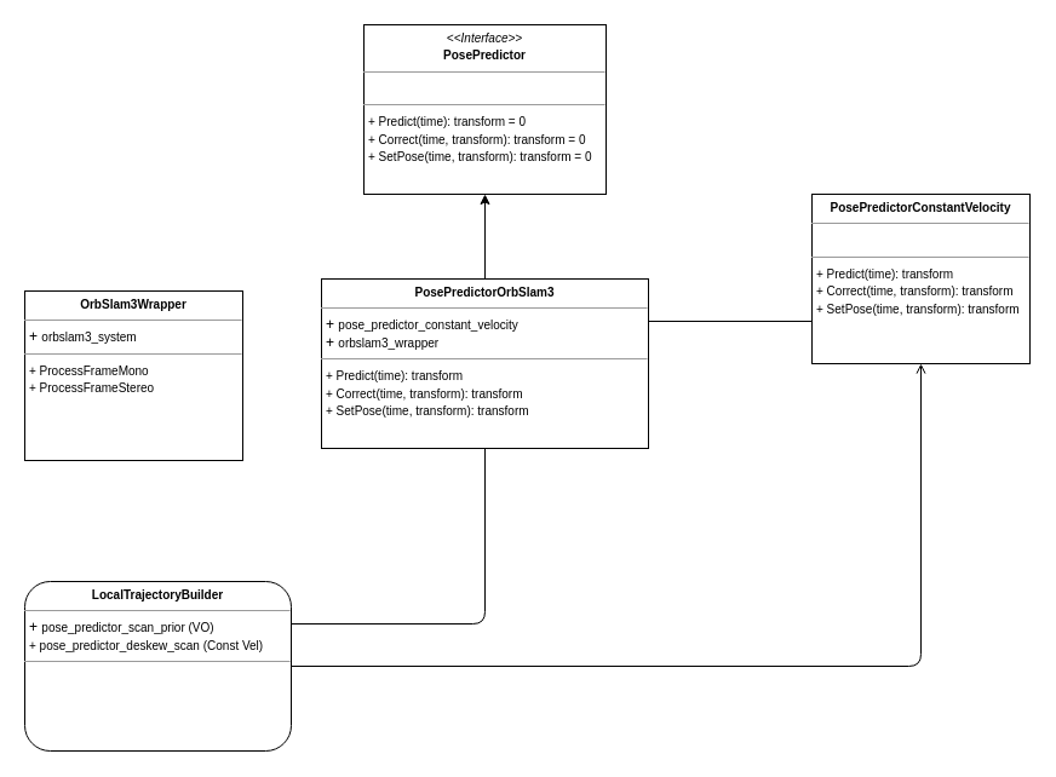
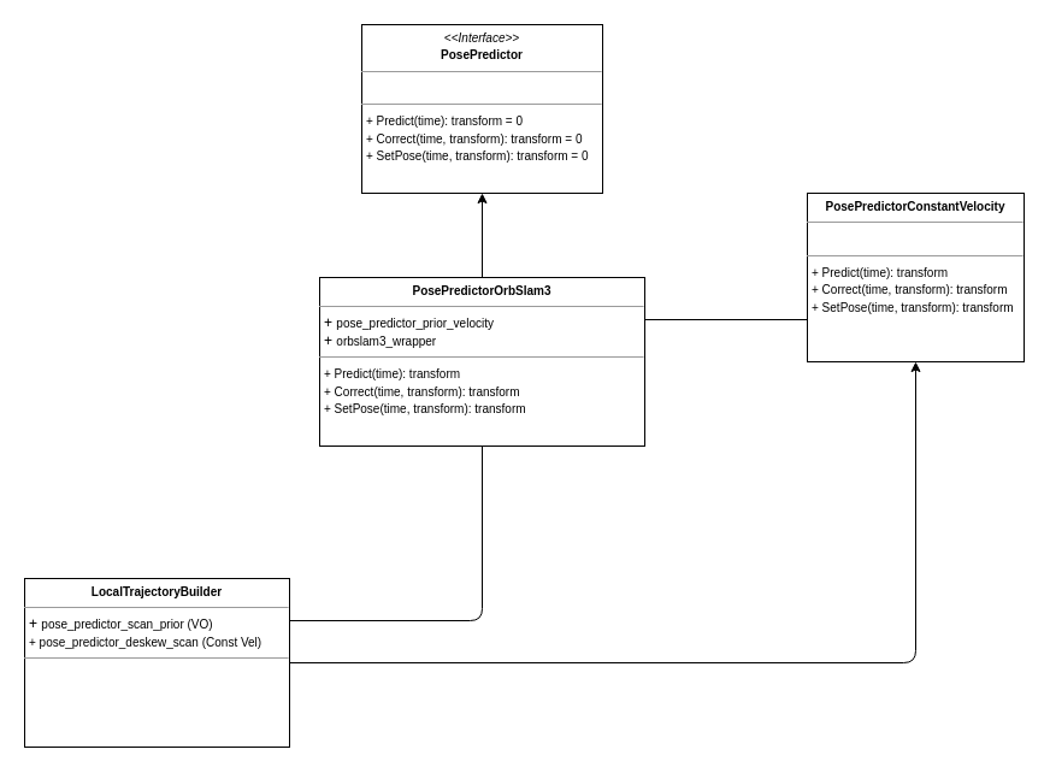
- <mxCell id="5" value="&lt;p style=&quot;margin:0px;margin-top:4px;text-align:center;&quot;&gt;&lt;b&gt;&lt;font style=&quot;font-size: 10px;&quot;&gt;PosePredictorOrbSlam3&lt;/font&gt;&lt;/b&gt;&lt;/p&gt;&lt;hr size=&quot;1&quot;&gt;&lt;p style=&quot;margin:0px;margin-left:4px;&quot;&gt;+ &lt;font style=&quot;font-size: 10px;&quot;&gt;pose_predictor_constant_velocity&lt;/font&gt;&lt;/p&gt;&lt;p style=&quot;margin:0px;margin-left:4px;&quot;&gt;+ &lt;font style=&quot;font-size: 10px;&quot;&gt;orbslam3_wrapper&lt;/font&gt;&lt;/p&gt;&lt;hr size=&quot;1&quot;&gt;&lt;p style=&quot;margin:0px;margin-left:4px;&quot;&gt;&lt;font style=&quot;font-size: 10px;&quot;&gt;+ Predict(time): transform&lt;br&gt;+ Correct(time, transform): transform&lt;/font&gt;&lt;/p&gt;&lt;p style=&quot;margin:0px;margin-left:4px;&quot;&gt;&lt;font style=&quot;font-size: 10px;&quot;&gt;+ SetPose(time, transform): transform&lt;/font&gt;&lt;/p&gt;" style="verticalAlign=top;align=left;overflow=fill;fontSize=12;fontFamily=Helvetica;html=1;rounded=0;shadow=0;comic=0;labelBackgroundColor=none;strokeWidth=1" vertex="1" parent="1"><mxGeometry x="265" y="230" width="270" height="140" as="geometry" /></mxCell>
+ <mxCell id="5" value="&lt;p style=&quot;margin:0px;margin-top:4px;text-align:center;&quot;&gt;&lt;b&gt;&lt;font style=&quot;font-size: 10px;&quot;&gt;PosePredictorOrbSlam3&lt;/font&gt;&lt;/b&gt;&lt;/p&gt;&lt;hr size=&quot;1&quot;&gt;&lt;p style=&quot;margin:0px;margin-left:4px;&quot;&gt;+ &lt;font style=&quot;font-size: 10px;&quot;&gt;pose_predictor_prior_velocity&lt;/font&gt;&lt;/p&gt;&lt;p style=&quot;margin:0px;margin-left:4px;&quot;&gt;+ &lt;font style=&quot;font-size: 10px;&quot;&gt;orbslam3_wrapper&lt;/font&gt;&lt;/p&gt;&lt;hr size=&quot;1&quot;&gt;&lt;p style=&quot;margin:0px;margin-left:4px;&quot;&gt;&lt;font style=&quot;font-size: 10px;&quot;&gt;+ Predict(time): transform&lt;br&gt;+ Correct(time, transform): transform&lt;/font&gt;&lt;/p&gt;&lt;p style=&quot;margin:0px;margin-left:4px;&quot;&gt;&lt;font style=&quot;font-size: 10px;&quot;&gt;+ SetPose(time, transform): transform&lt;/font&gt;&lt;/p&gt;" style="verticalAlign=top;align=left;overflow=fill;fontSize=12;fontFamily=Helvetica;html=1;rounded=0;shadow=0;comic=0;labelBackgroundColor=none;strokeWidth=1" vertex="1" parent="1"><mxGeometry x="265" y="230" width="270" height="140" as="geometry" /></mxCell>
- <mxCell id="8" style="edgeStyle=orthogonalEdgeStyle;rounded=1;orthogonalLoop=1;jettySize=auto;html=1;exitX=1;exitY=0.5;exitDx=0;exitDy=0;entryX=0.5;entryY=1;entryDx=0;entryDy=0;curved=0;endArrow=open;" edge="1" parent="1" source="9" target="7"><mxGeometry relative="1" as="geometry" /></mxCell>
+ <mxCell id="8" style="edgeStyle=orthogonalEdgeStyle;rounded=1;orthogonalLoop=1;jettySize=auto;html=1;exitX=1;exitY=0.5;exitDx=0;exitDy=0;entryX=0.5;entryY=1;entryDx=0;entryDy=0;curved=0;" edge="1" parent="1" source="9" target="7"><mxGeometry relative="1" as="geometry" /></mxCell>
- <mxCell id="10" value="&lt;p style=&quot;margin:0px;margin-top:4px;text-align:center;&quot;&gt;&lt;b&gt;&lt;font style=&quot;font-size: 10px;&quot;&gt;OrbSlam3Wrapper&lt;/font&gt;&lt;/b&gt;&lt;/p&gt;&lt;hr size=&quot;1&quot;&gt;&lt;p style=&quot;margin:0px;margin-left:4px;&quot;&gt;+ &lt;font style=&quot;font-size: 10px;&quot;&gt;orbslam3_system&lt;/font&gt;&lt;/p&gt;&lt;hr size=&quot;1&quot;&gt;&lt;p style=&quot;margin:0px;margin-left:4px;&quot;&gt;&lt;font style=&quot;font-size: 10px;&quot;&gt;+ ProcessFrameMono&lt;/font&gt;&lt;/p&gt;&lt;p style=&quot;margin:0px;margin-left:4px;&quot;&gt;&lt;font style=&quot;font-size: 10px;&quot;&gt;+ ProcessFrameStereo&lt;/font&gt;&lt;/p&gt;" style="verticalAlign=top;align=left;overflow=fill;fontSize=12;fontFamily=Helvetica;html=1;rounded=0;shadow=0;comic=0;labelBackgroundColor=none;strokeWidth=1" vertex="1" parent="1"><mxGeometry x="20" y="240" width="180" height="140" as="geometry" /></mxCell>
- <mxCell id="9" value="&lt;p style=&quot;margin:0px;margin-top:4px;text-align:center;&quot;&gt;&lt;b&gt;&lt;font style=&quot;font-size: 10px;&quot;&gt;LocalTrajectoryBuilder&lt;/font&gt;&lt;/b&gt;&lt;/p&gt;&lt;hr size=&quot;1&quot;&gt;&lt;p style=&quot;margin:0px;margin-left:4px;&quot;&gt;+ &lt;font style=&quot;font-size: 10px;&quot;&gt;pose_predictor_scan_prior (VO)&lt;/font&gt;&lt;/p&gt;&lt;p style=&quot;margin:0px;margin-left:4px;&quot;&gt;&lt;font style=&quot;font-size: 10px;&quot;&gt;+ pose_predictor_deskew_scan (Const Vel)&lt;/font&gt;&lt;/p&gt;&lt;hr size=&quot;1&quot;&gt;&lt;p style=&quot;margin:0px;margin-left:4px;&quot;&gt;&lt;br&gt;&lt;/p&gt;" style="verticalAlign=top;align=left;overflow=fill;fontSize=12;fontFamily=Helvetica;html=1;shadow=0;comic=0;labelBackgroundColor=none;strokeWidth=1;rounded=1;" vertex="1" parent="1"><mxGeometry x="20" y="480" width="220" height="140" as="geometry" /></mxCell>
+ <mxCell id="9" value="&lt;p style=&quot;margin:0px;margin-top:4px;text-align:center;&quot;&gt;&lt;b&gt;&lt;font style=&quot;font-size: 10px;&quot;&gt;LocalTrajectoryBuilder&lt;/font&gt;&lt;/b&gt;&lt;/p&gt;&lt;hr size=&quot;1&quot;&gt;&lt;p style=&quot;margin:0px;margin-left:4px;&quot;&gt;+ &lt;font style=&quot;font-size: 10px;&quot;&gt;pose_predictor_scan_prior (VO)&lt;/font&gt;&lt;/p&gt;&lt;p style=&quot;margin:0px;margin-left:4px;&quot;&gt;&lt;font style=&quot;font-size: 10px;&quot;&gt;+ pose_predictor_deskew_scan (Const Vel)&lt;/font&gt;&lt;/p&gt;&lt;hr size=&quot;1&quot;&gt;&lt;p style=&quot;margin:0px;margin-left:4px;&quot;&gt;&lt;br&gt;&lt;/p&gt;" style="verticalAlign=top;align=left;overflow=fill;fontSize=12;fontFamily=Helvetica;html=1;rounded=0;shadow=0;comic=0;labelBackgroundColor=none;strokeWidth=1" vertex="1" parent="1"><mxGeometry x="20" y="480" width="220" height="140" as="geometry" /></mxCell>
